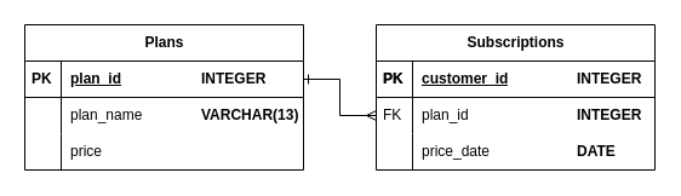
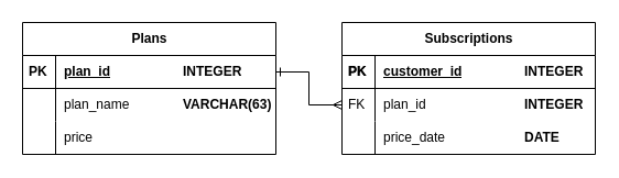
- <mxCell id="28" value="VARCHAR(13)" style="shape=partialRectangle;connectable=0;fillColor=none;top=0;left=0;bottom=0;right=0;fontStyle=1;overflow=hidden;whiteSpace=wrap;html=1;align=left;verticalAlign=middle;spacingLeft=4;spacingRight=4;fontFamily=Helvetica;fontSize=12;fontColor=default;" vertex="1" parent="1"><mxGeometry x="160" y="80" width="90" height="30" as="geometry"><mxRectangle width="30" height="30" as="alternateBounds" /></mxGeometry></mxCell>
+ <mxCell id="28" value="VARCHAR(63)" style="shape=partialRectangle;connectable=0;fillColor=none;top=0;left=0;bottom=0;right=0;fontStyle=1;overflow=hidden;whiteSpace=wrap;html=1;align=left;verticalAlign=middle;spacingLeft=4;spacingRight=4;fontFamily=Helvetica;fontSize=12;fontColor=default;" vertex="1" parent="1"><mxGeometry x="160" y="80" width="90" height="30" as="geometry"><mxRectangle width="30" height="30" as="alternateBounds" /></mxGeometry></mxCell>
